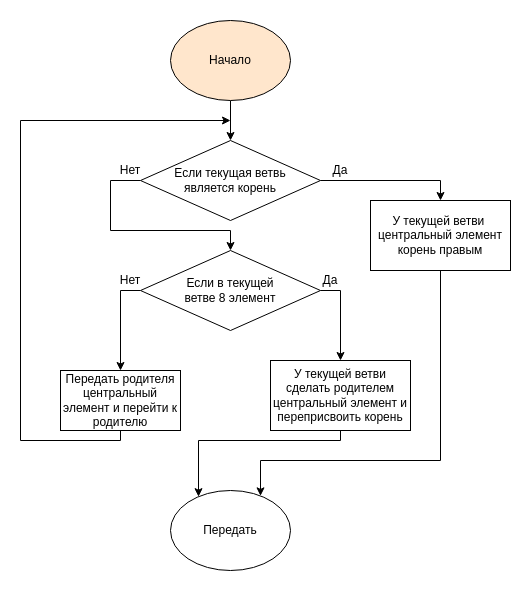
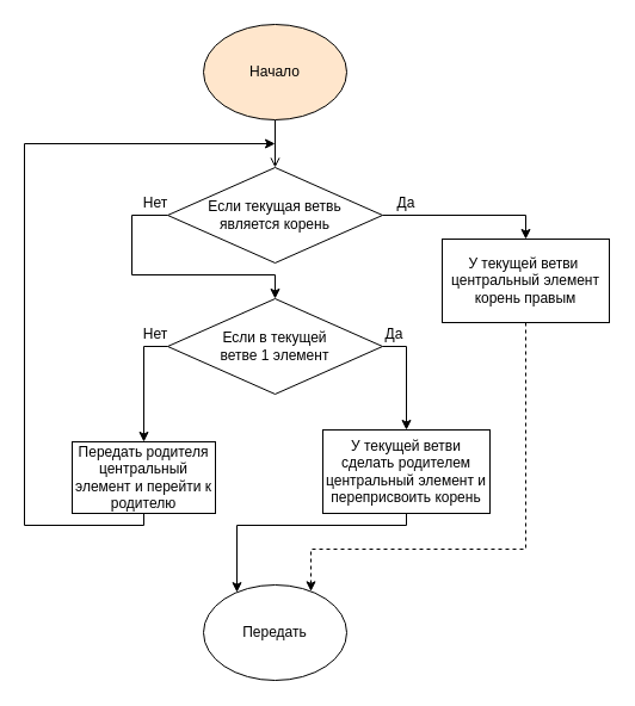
- <mxCell id="2" style="edgeStyle=orthogonalEdgeStyle;rounded=0;orthogonalLoop=1;jettySize=auto;html=1;" edge="1" parent="1" source="3" target="7"><mxGeometry relative="1" as="geometry" /></mxCell>
+ <mxCell id="2" style="edgeStyle=orthogonalEdgeStyle;rounded=0;orthogonalLoop=1;jettySize=auto;html=1;endArrow=open;" edge="1" parent="1" source="3" target="7"><mxGeometry relative="1" as="geometry" /></mxCell>
- <mxCell id="10" value="Если в текущей &lt;br&gt;ветве 8 элемент" style="rhombus;whiteSpace=wrap;html=1;" vertex="1" parent="1"><mxGeometry x="140" y="250" width="180" height="80" as="geometry" /></mxCell>
+ <mxCell id="10" value="Если в текущей &lt;br&gt;ветве 1 элемент" style="rhombus;whiteSpace=wrap;html=1;" vertex="1" parent="1"><mxGeometry x="140" y="250" width="180" height="80" as="geometry" /></mxCell>
- <mxCell id="13" style="edgeStyle=orthogonalEdgeStyle;rounded=0;orthogonalLoop=1;jettySize=auto;html=1;" edge="1" parent="1" source="14" target="4"><mxGeometry relative="1" as="geometry"><Array as="points"><mxPoint x="440" y="460" /><mxPoint x="260" y="460" /></Array></mxGeometry></mxCell>
+ <mxCell id="13" style="edgeStyle=orthogonalEdgeStyle;rounded=0;orthogonalLoop=1;jettySize=auto;html=1;dashed=1;" edge="1" parent="1" source="14" target="4"><mxGeometry relative="1" as="geometry"><Array as="points"><mxPoint x="440" y="460" /><mxPoint x="260" y="460" /></Array></mxGeometry></mxCell>
